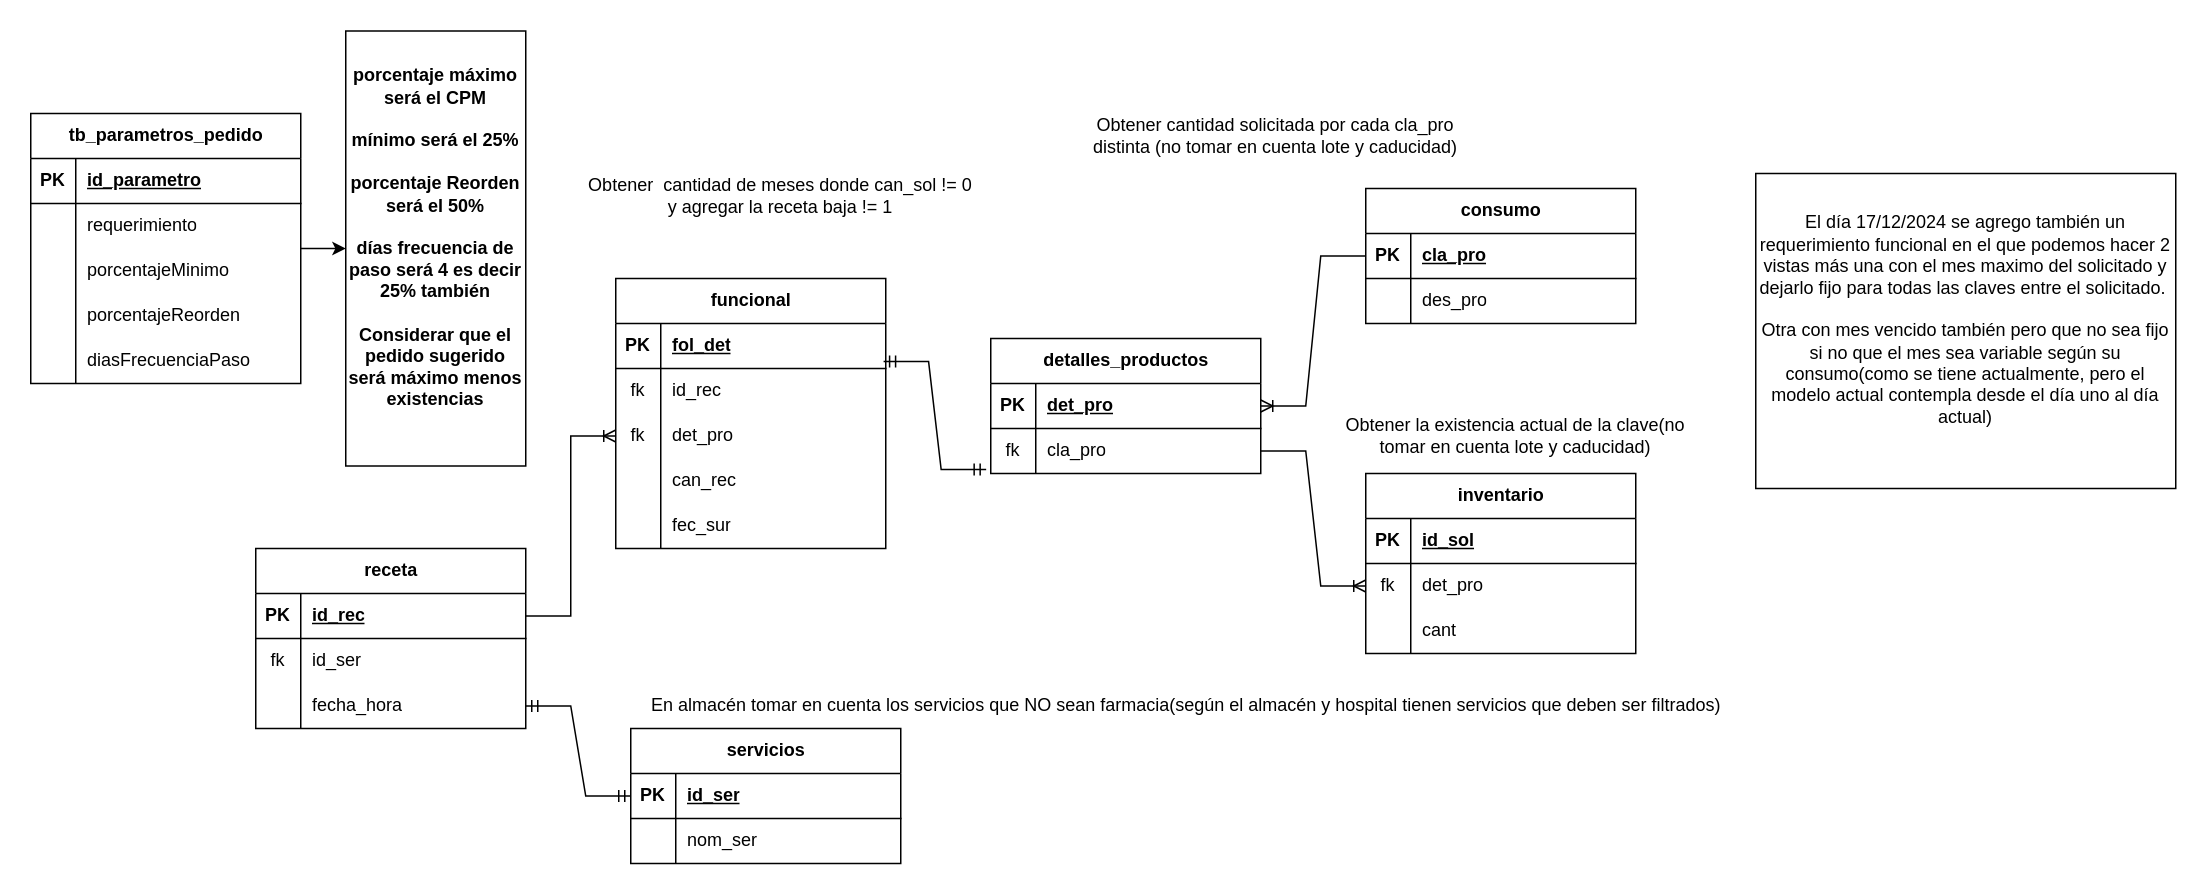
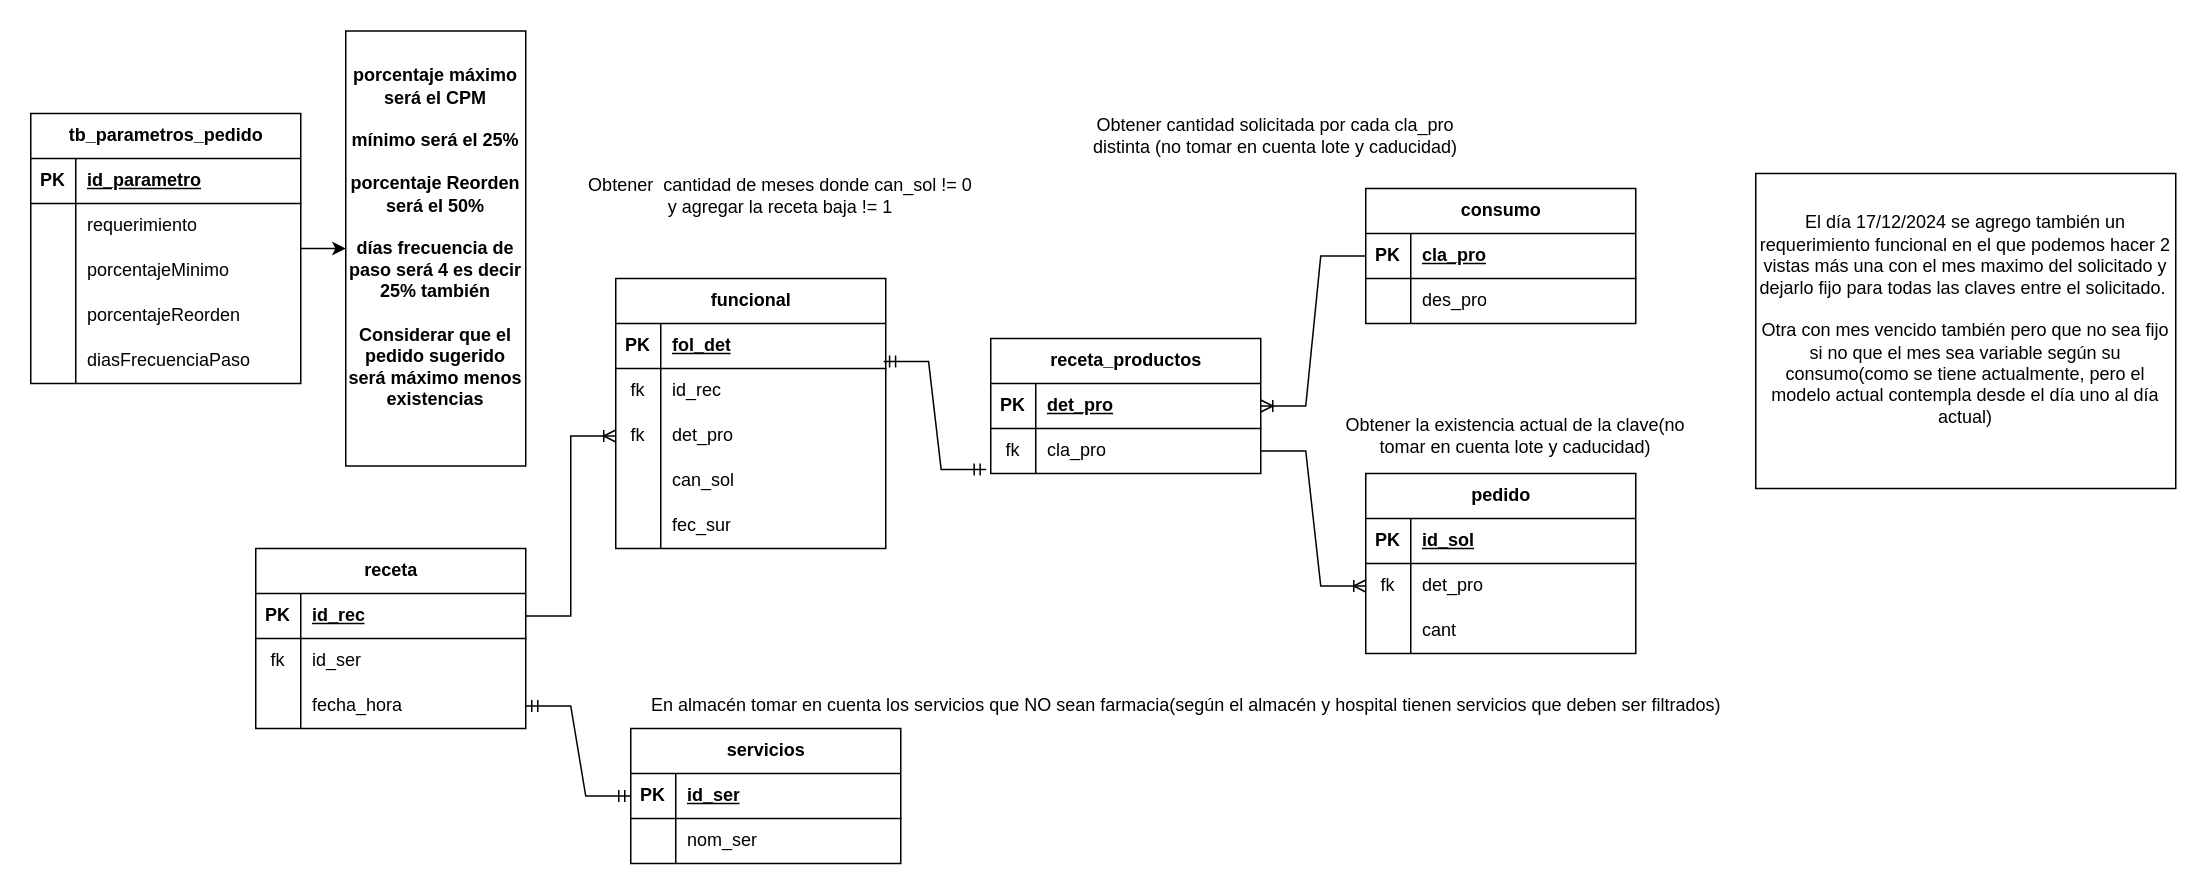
- <mxCell id="28" value="detalles_productos" style="shape=table;startSize=30;container=1;collapsible=1;childLayout=tableLayout;fixedRows=1;rowLines=0;fontStyle=1;align=center;resizeLast=1;html=1;" parent="1" vertex="1"><mxGeometry x="660" y="225" width="180" height="90" as="geometry" /></mxCell>
+ <mxCell id="28" value="receta_productos" style="shape=table;startSize=30;container=1;collapsible=1;childLayout=tableLayout;fixedRows=1;rowLines=0;fontStyle=1;align=center;resizeLast=1;html=1;" parent="1" vertex="1"><mxGeometry x="660" y="225" width="180" height="90" as="geometry" /></mxCell>
- <mxCell id="24" value="can_rec" style="shape=partialRectangle;connectable=0;fillColor=none;top=0;left=0;bottom=0;right=0;align=left;spacingLeft=6;overflow=hidden;whiteSpace=wrap;html=1;" parent="22" vertex="1"><mxGeometry x="30" width="150" height="30" as="geometry"><mxRectangle width="150" height="30" as="alternateBounds" /></mxGeometry></mxCell>
+ <mxCell id="24" value="can_sol" style="shape=partialRectangle;connectable=0;fillColor=none;top=0;left=0;bottom=0;right=0;align=left;spacingLeft=6;overflow=hidden;whiteSpace=wrap;html=1;" parent="22" vertex="1"><mxGeometry x="30" width="150" height="30" as="geometry"><mxRectangle width="150" height="30" as="alternateBounds" /></mxGeometry></mxCell>
- <mxCell id="42" value="inventario" style="shape=table;startSize=30;container=1;collapsible=1;childLayout=tableLayout;fixedRows=1;rowLines=0;fontStyle=1;align=center;resizeLast=1;html=1;" parent="1" vertex="1"><mxGeometry x="910" y="315" width="180" height="120" as="geometry" /></mxCell>
+ <mxCell id="42" value="pedido" style="shape=table;startSize=30;container=1;collapsible=1;childLayout=tableLayout;fixedRows=1;rowLines=0;fontStyle=1;align=center;resizeLast=1;html=1;" parent="1" vertex="1"><mxGeometry x="910" y="315" width="180" height="120" as="geometry" /></mxCell>
